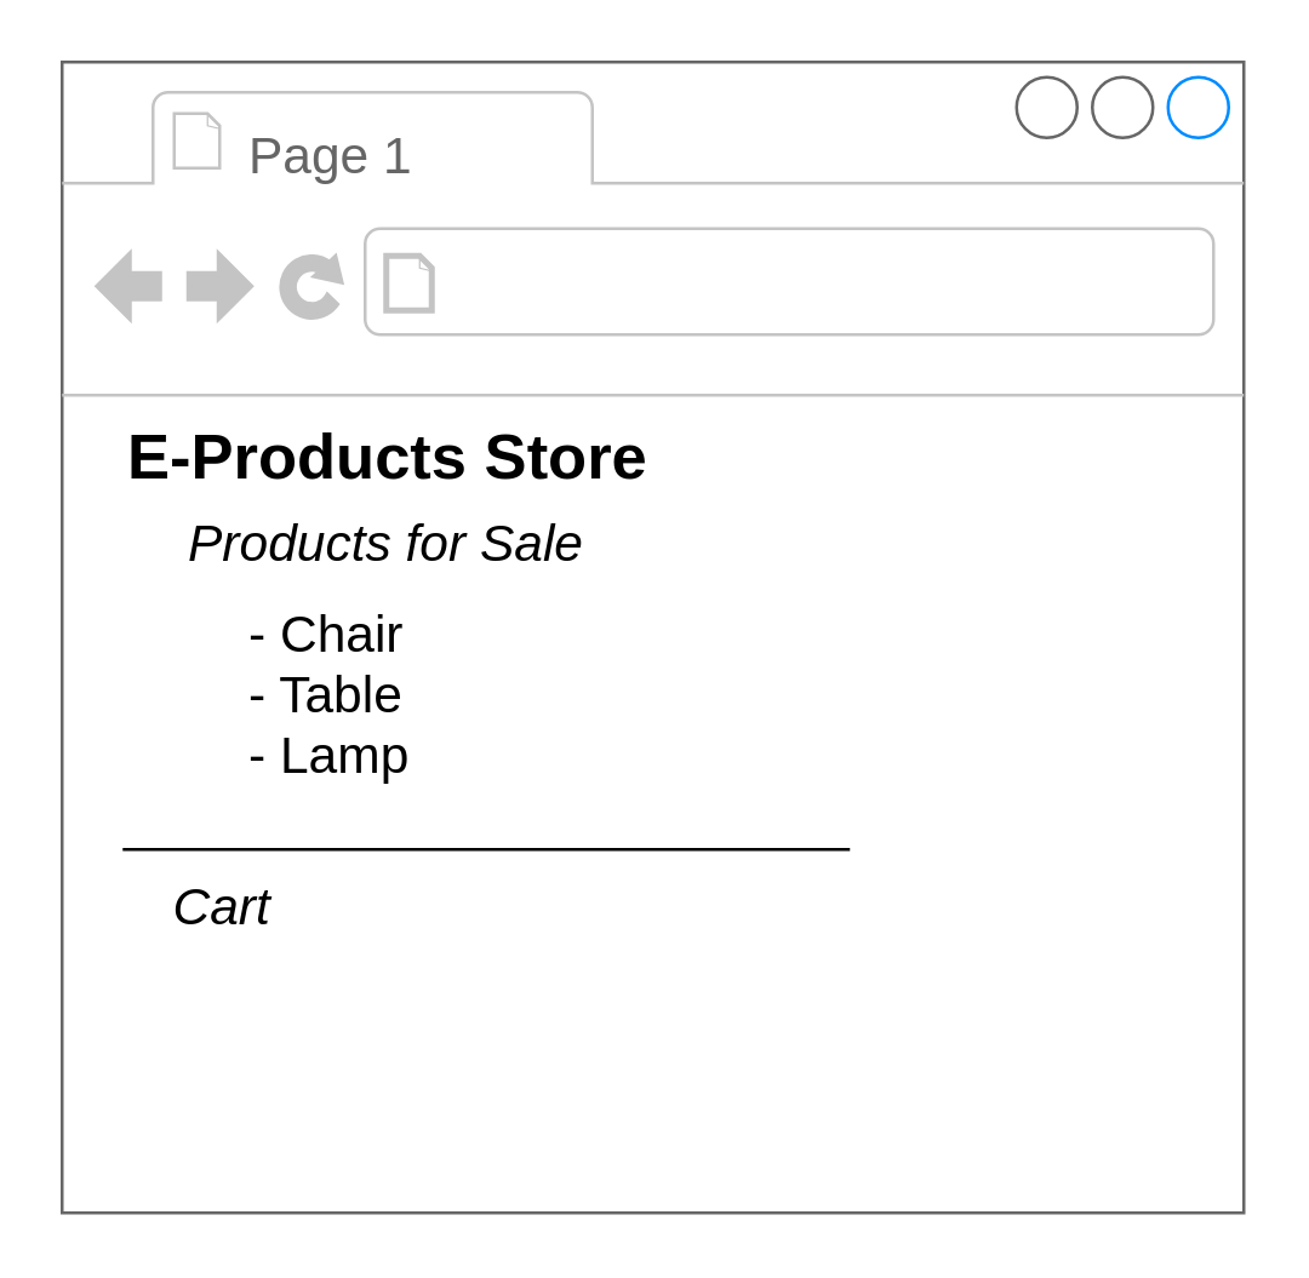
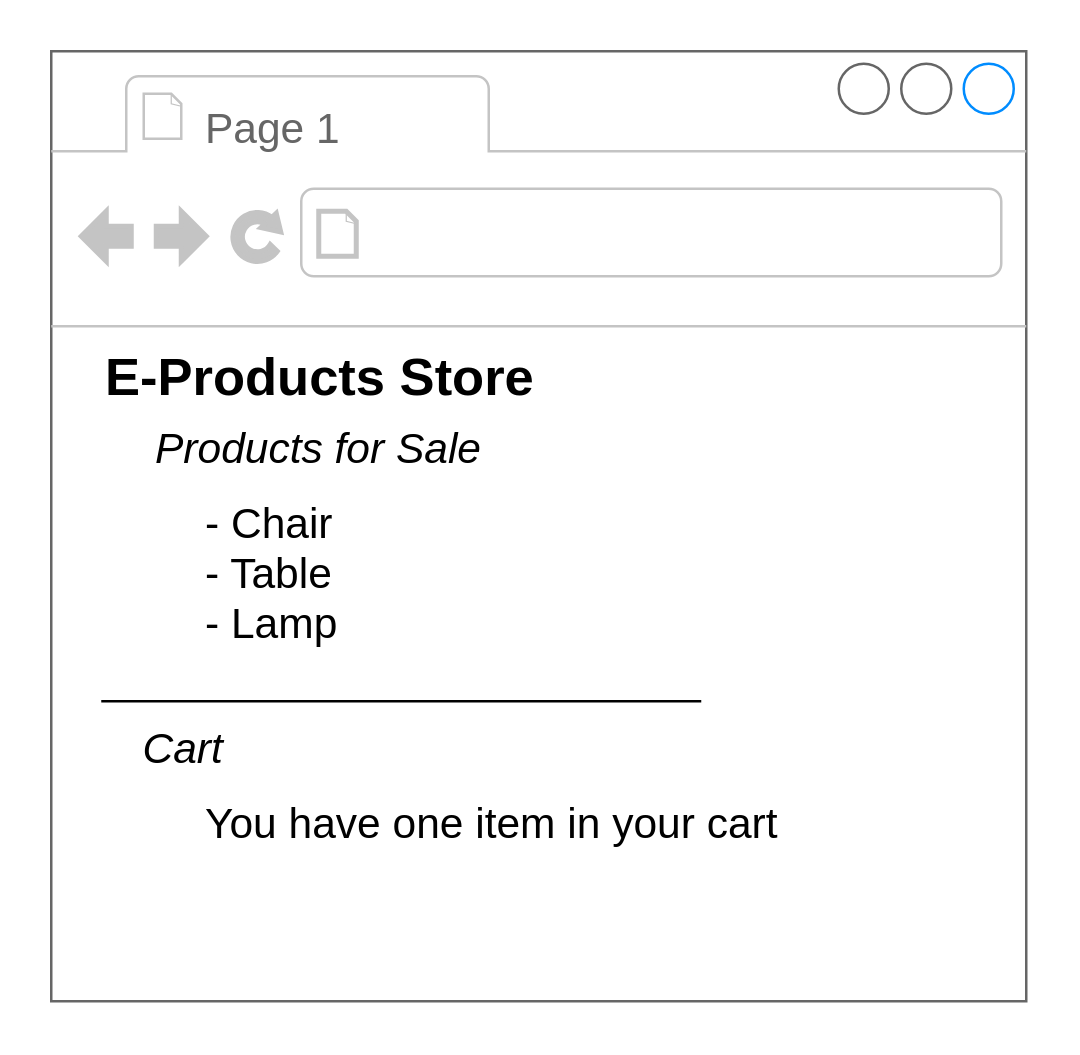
+ <mxCell id="12" value="You have one item in your cart" style="text;html=1;strokeColor=none;fillColor=none;align=left;verticalAlign=middle;whiteSpace=wrap;rounded=0;fontSize=17;" vertex="1" parent="2"><mxGeometry x="60" y="300" width="240" height="20" as="geometry" /></mxCell>
